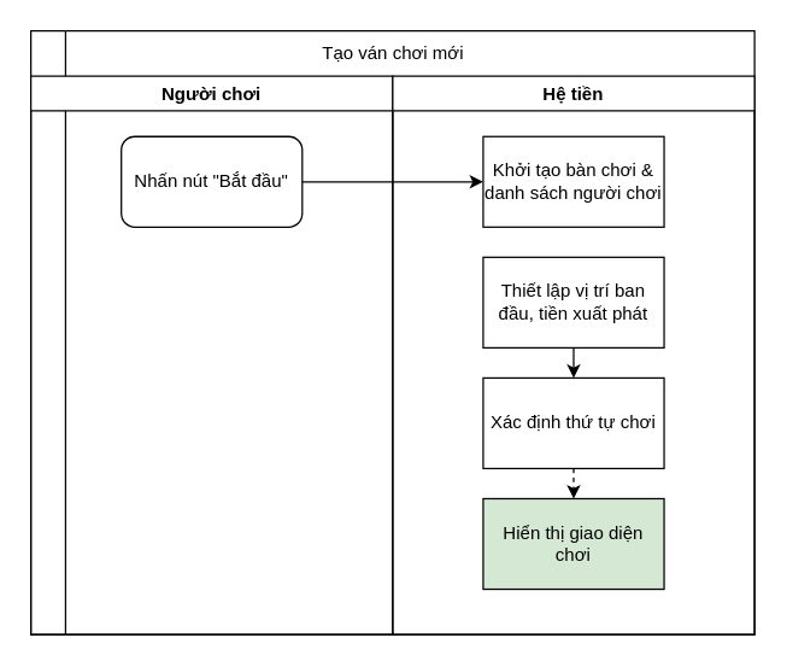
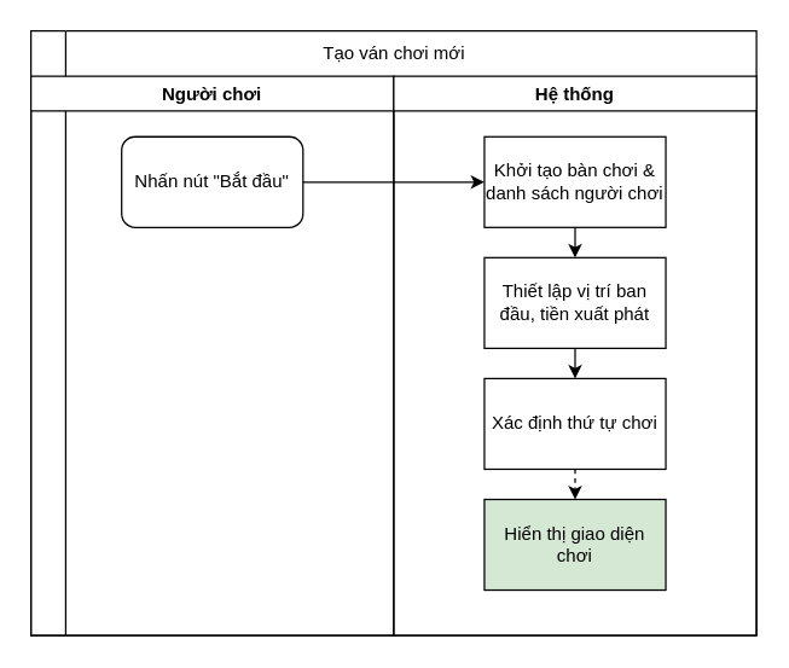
- <mxCell id="5" value="Hệ tiền" style="swimlane;horizontal=1;" parent="2" vertex="1"><mxGeometry x="240" y="30" width="240" height="370" as="geometry" /></mxCell>
+ <mxCell id="5" value="Hệ thống" style="swimlane;horizontal=1;" parent="2" vertex="1"><mxGeometry x="240" y="30" width="240" height="370" as="geometry" /></mxCell>
+ <mxCell id="8" value="" style="endArrow=classic;html=1;rounded=0;exitX=0.5;exitY=1;exitDx=0;exitDy=0;entryX=0.5;entryY=0;entryDx=0;entryDy=0;" parent="5" source="6" target="7" edge="1"><mxGeometry width="50" height="50" relative="1" as="geometry"><mxPoint x="110" y="230" as="sourcePoint" /><mxPoint x="120" y="150" as="targetPoint" /></mxGeometry></mxCell>
